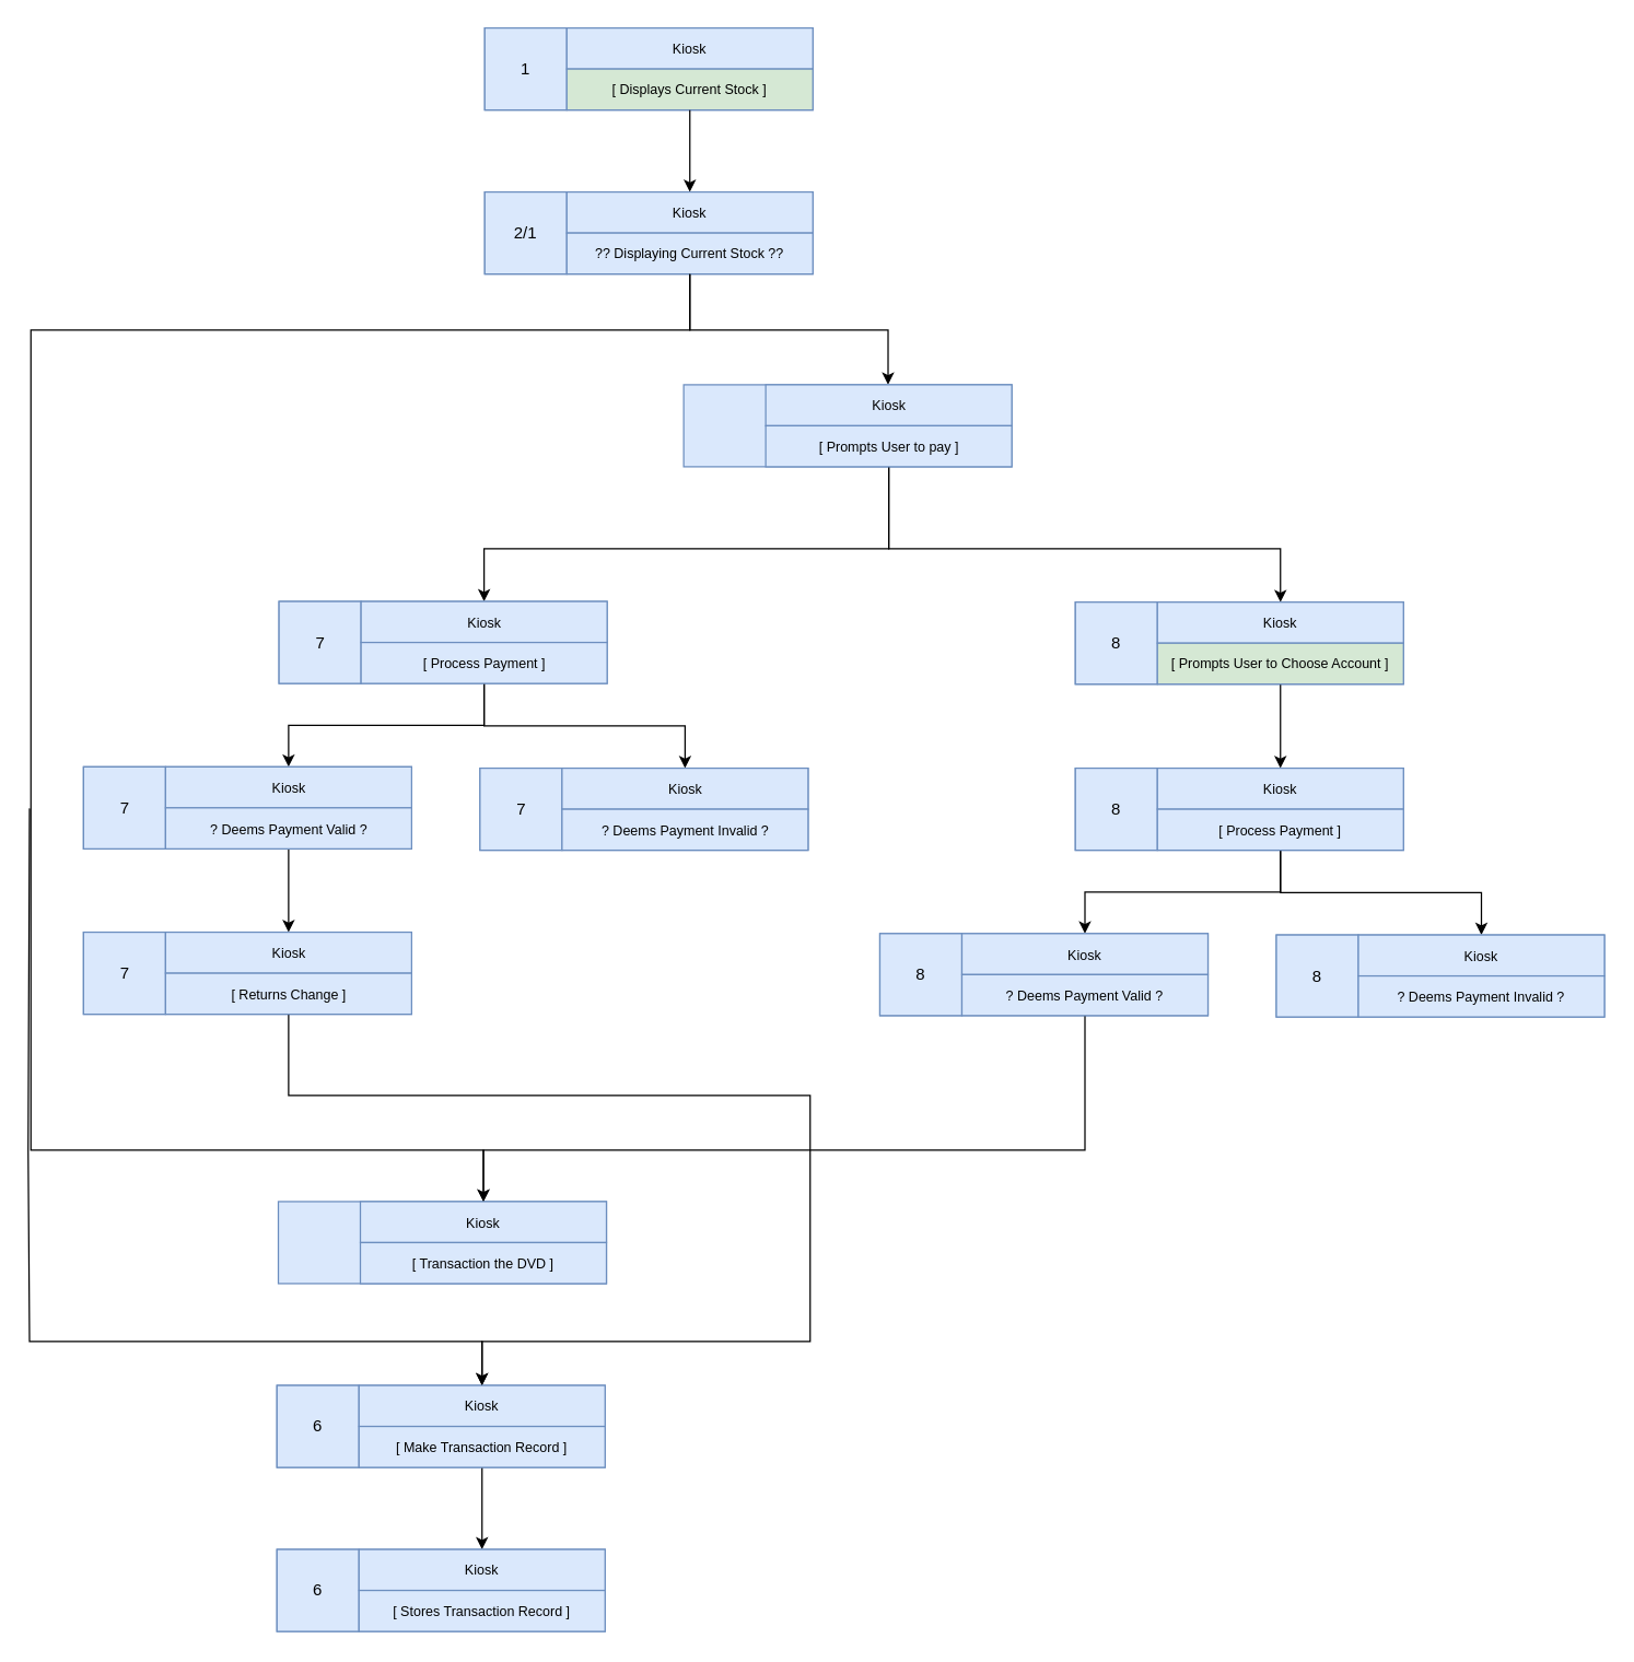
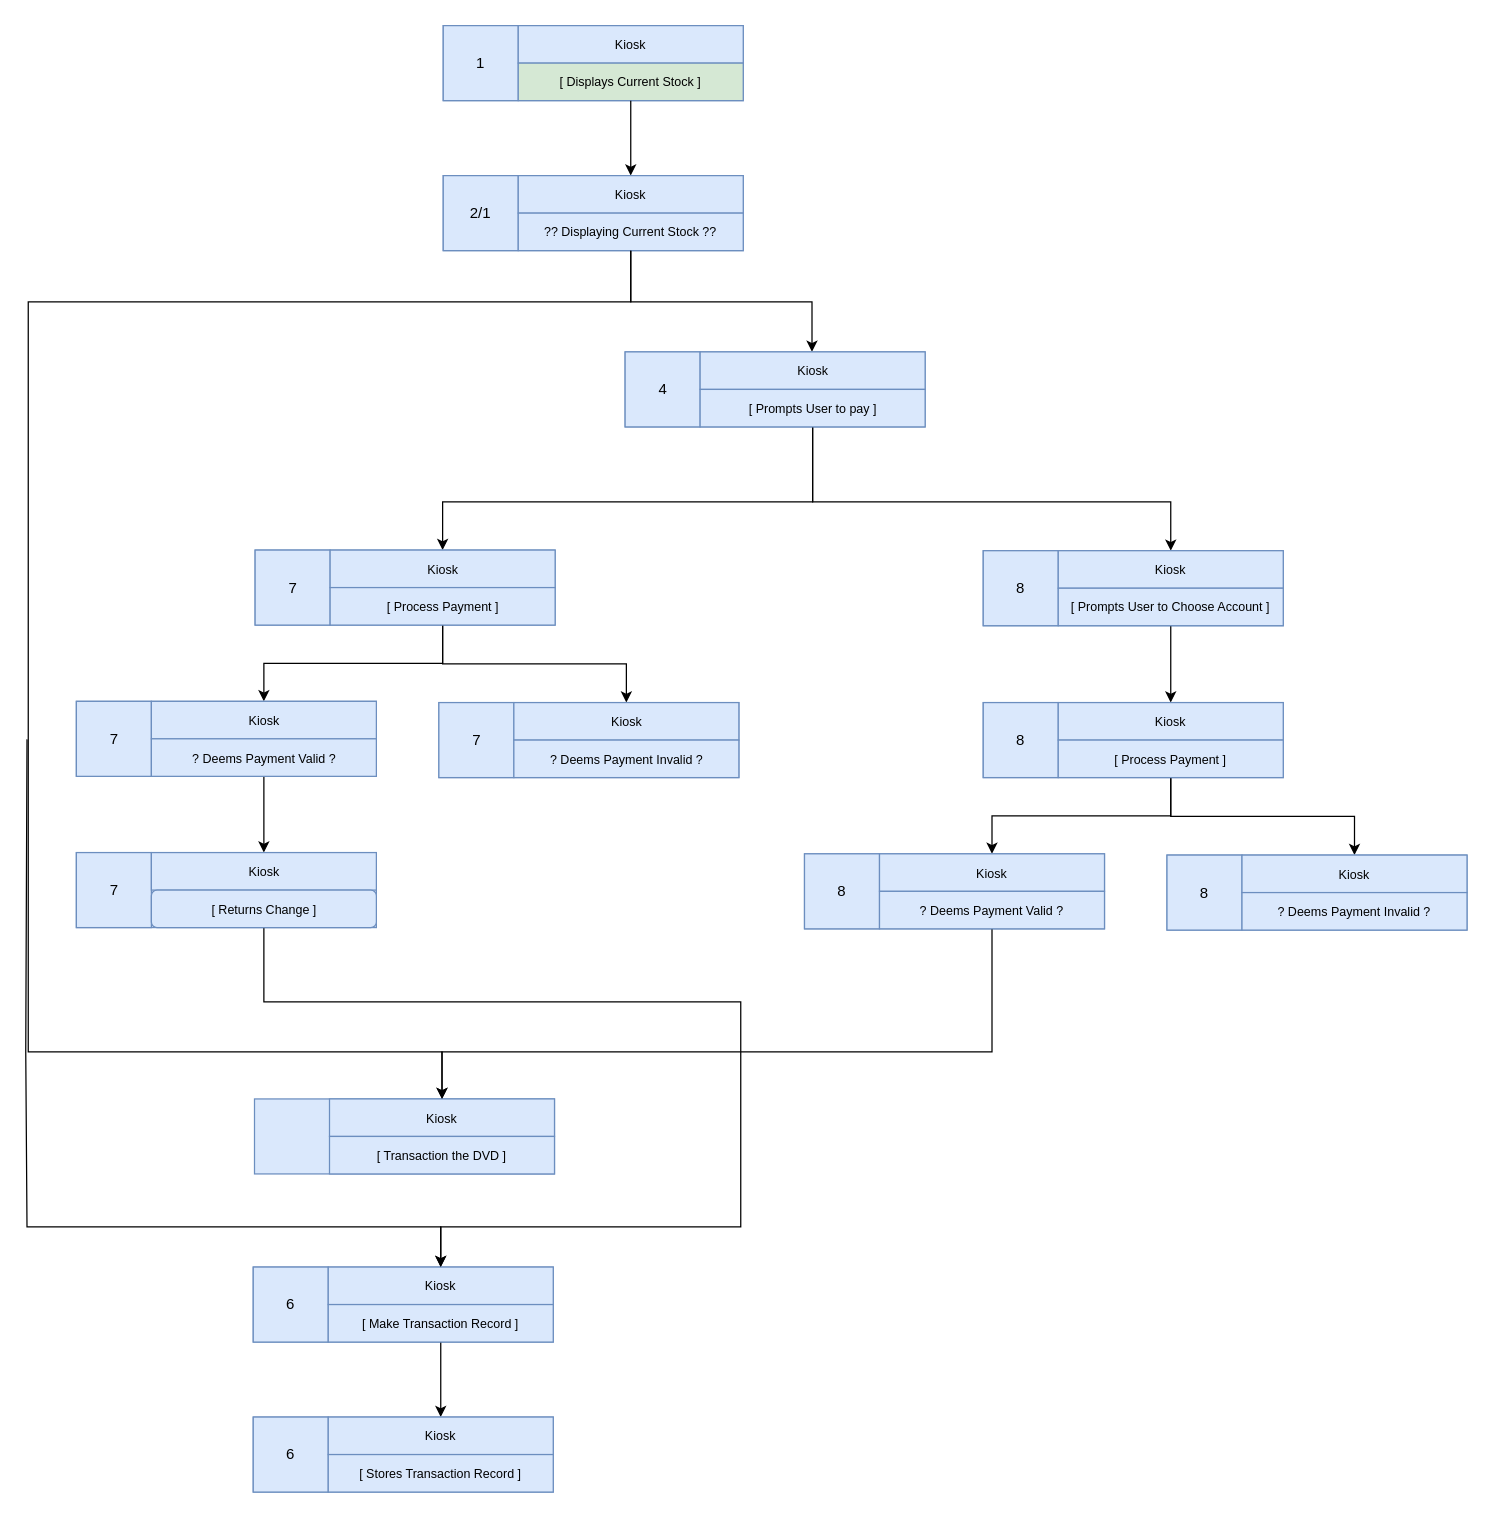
+ <mxCell id="13" value="4" style="rounded=0;whiteSpace=wrap;html=1;fillColor=#dae8fc;strokeColor=#6c8ebf;" parent="1" vertex="1"><mxGeometry x="499.5" y="281.017" width="60" height="60" as="geometry" /></mxCell>
- <mxCell id="42" value="[ Prompts User to Choose Account ]" style="rounded=0;whiteSpace=wrap;html=1;fontSize=10;fillColor=#d5e8d4;strokeColor=#6c8ebf;" parent="1" vertex="1"><mxGeometry x="846" y="470.071" width="180" height="30" as="geometry" /></mxCell>
+ <mxCell id="42" value="[ Prompts User to Choose Account ]" style="rounded=0;whiteSpace=wrap;html=1;fontSize=10;fillColor=#dae8fc;strokeColor=#6c8ebf;" parent="1" vertex="1"><mxGeometry x="846" y="470.071" width="180" height="30" as="geometry" /></mxCell>
- <mxCell id="37" value="[ Returns Change ]" style="rounded=0;whiteSpace=wrap;html=1;fontSize=10;fillColor=#dae8fc;strokeColor=#6c8ebf;" parent="1" vertex="1"><mxGeometry x="120.5" y="711.571" width="180" height="30" as="geometry" /></mxCell>
+ <mxCell id="37" value="[ Returns Change ]" style="whiteSpace=wrap;html=1;fontSize=10;fillColor=#dae8fc;strokeColor=#6c8ebf;rounded=1;" parent="1" vertex="1"><mxGeometry x="120.5" y="711.571" width="180" height="30" as="geometry" /></mxCell>
